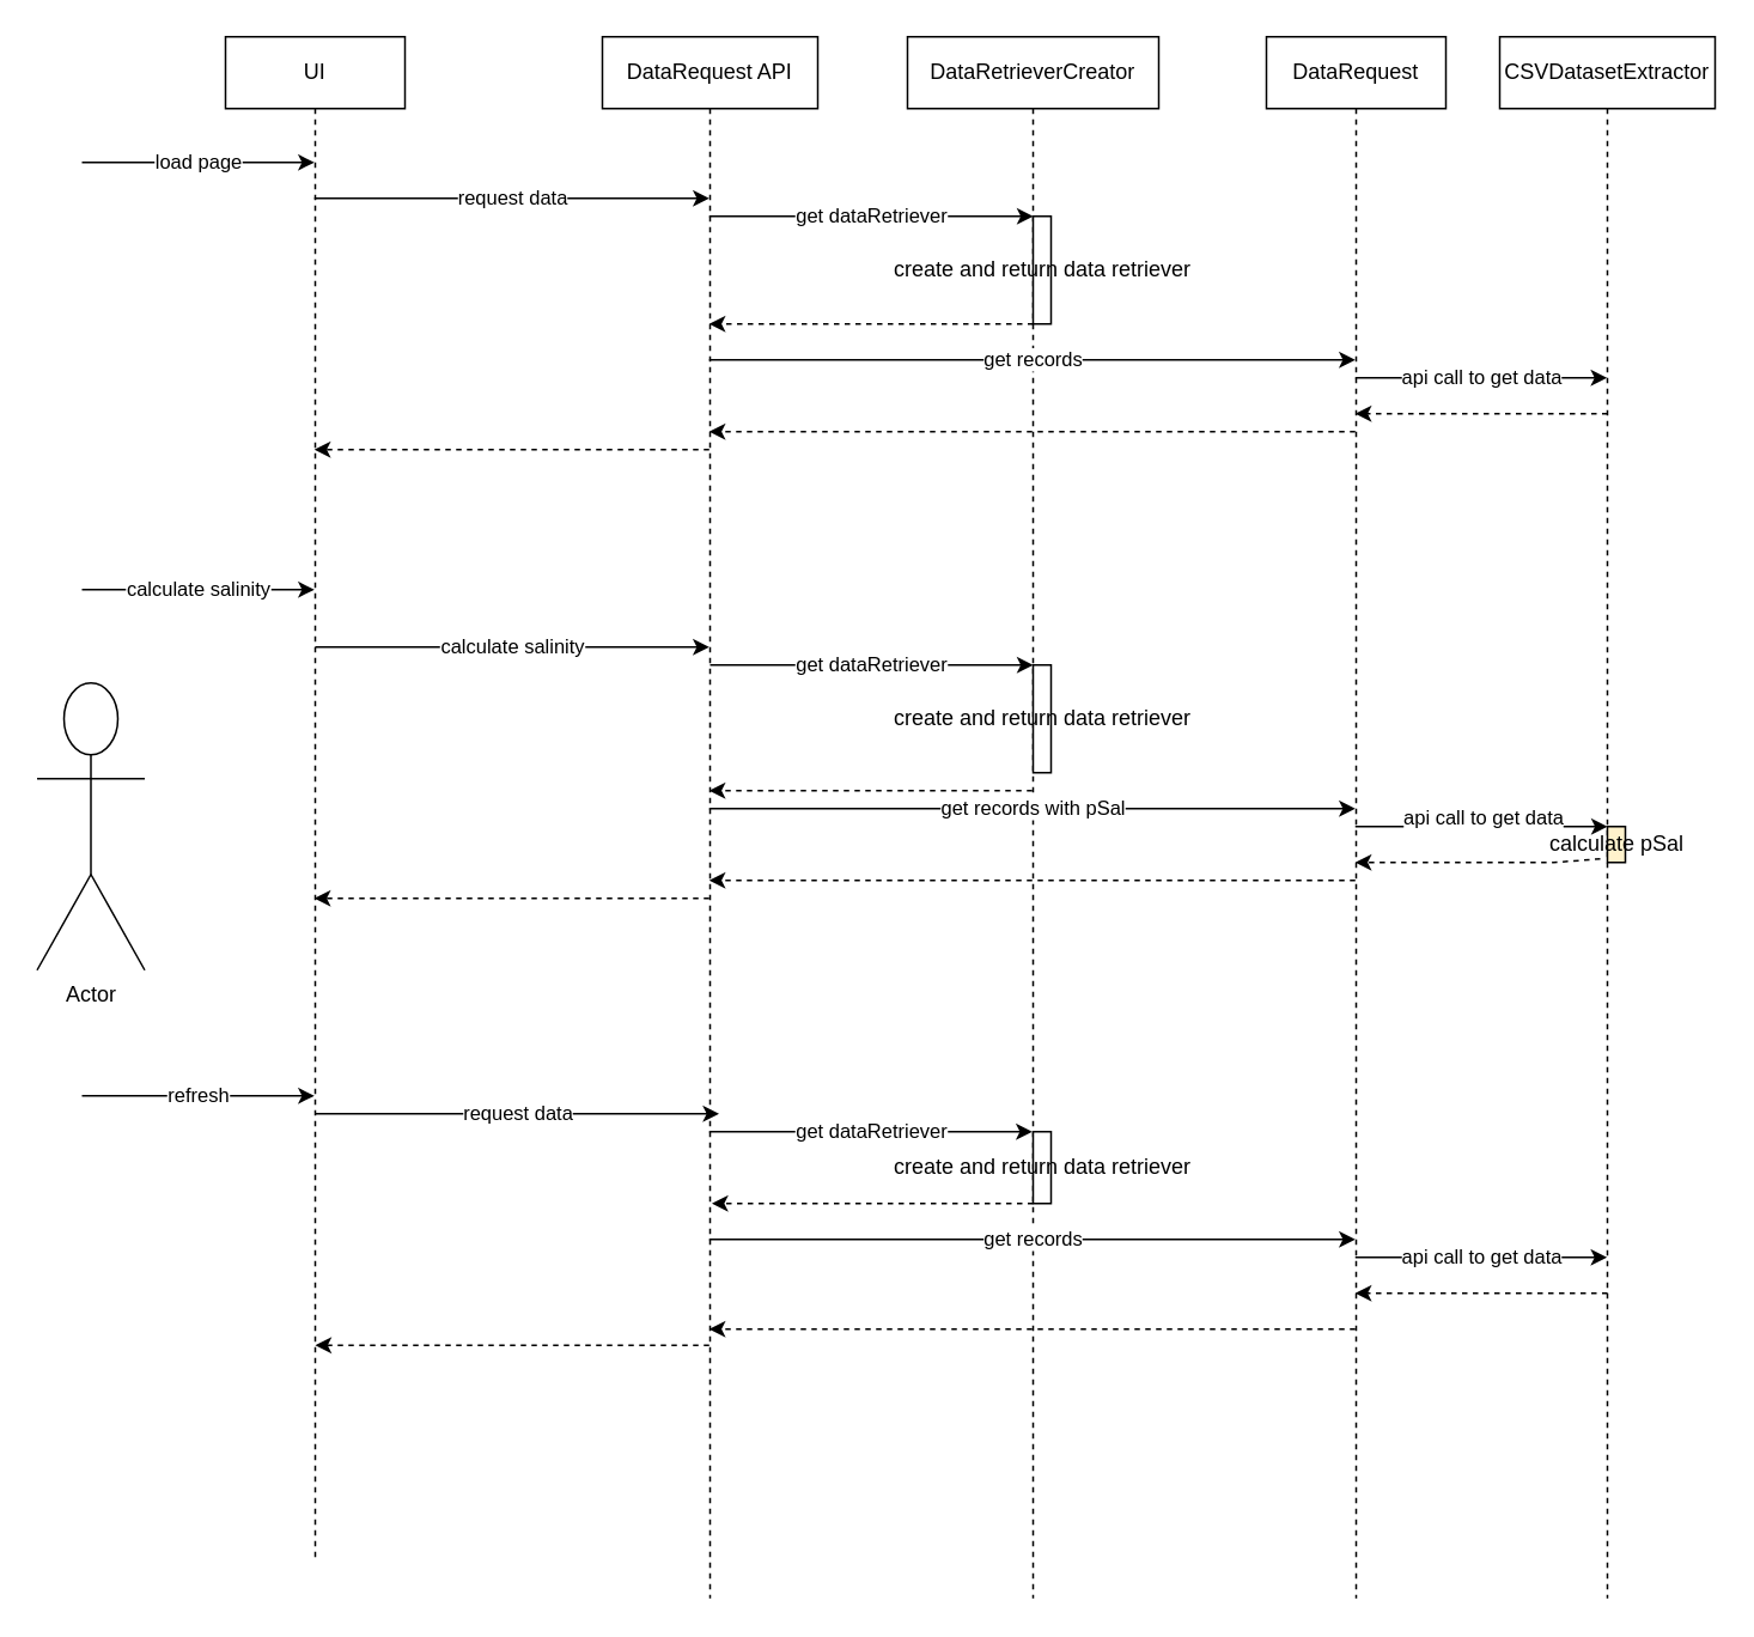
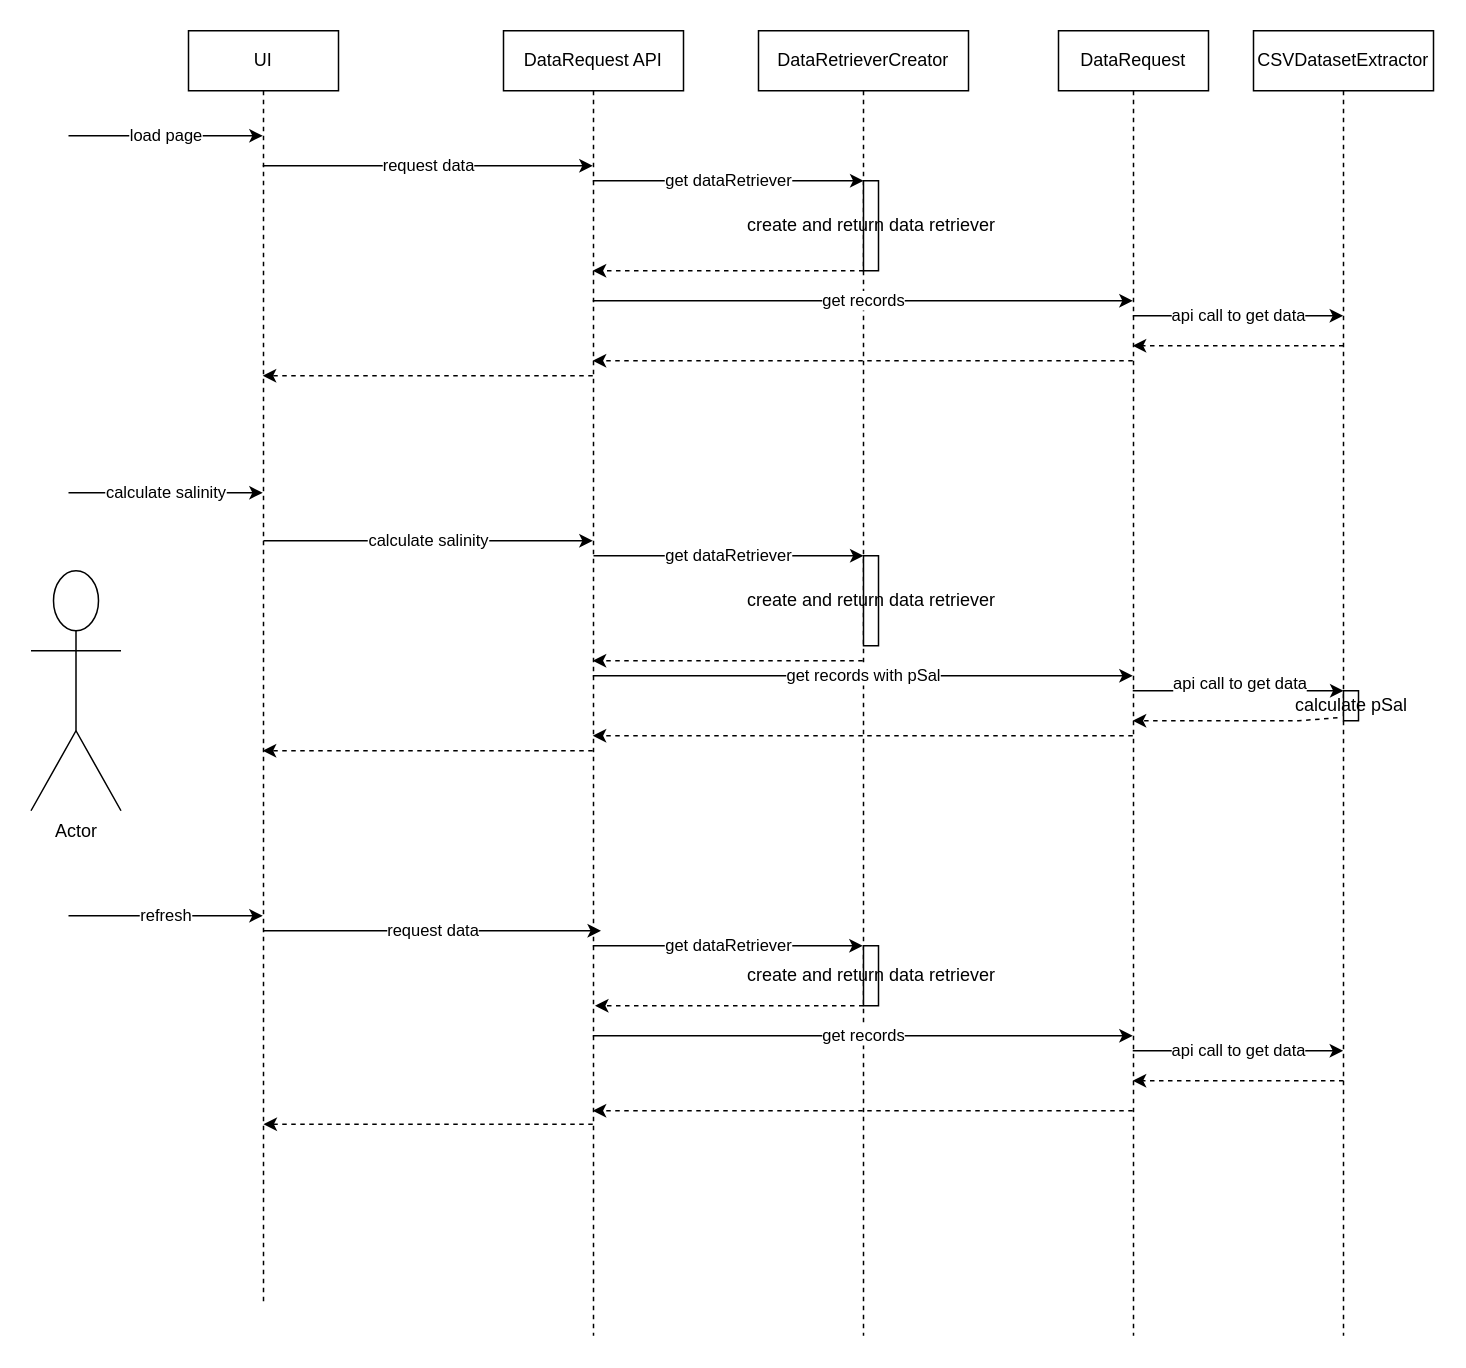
- <mxCell id="12" value="calculate pSal" style="html=1;points=[];perimeter=orthogonalPerimeter;fillColor=#fff2cc;" vertex="1" parent="11"><mxGeometry x="60" y="440" width="10" height="20" as="geometry" /></mxCell>
+ <mxCell id="12" value="calculate pSal" style="html=1;points=[];perimeter=orthogonalPerimeter;" vertex="1" parent="11"><mxGeometry x="60" y="440" width="10" height="20" as="geometry" /></mxCell>
